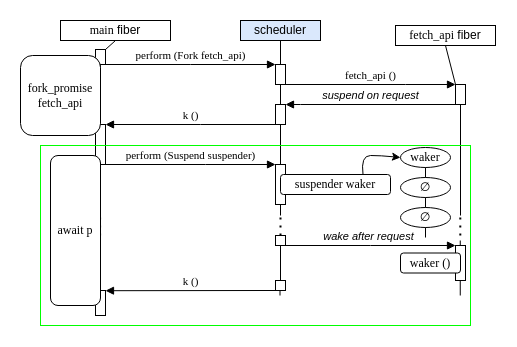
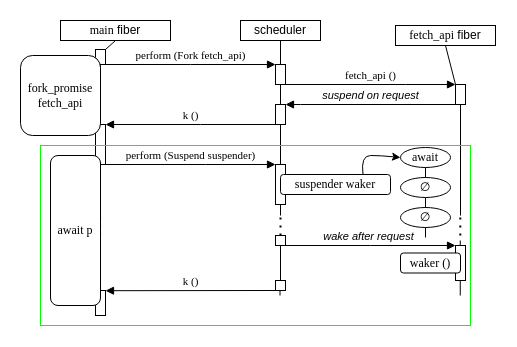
- <mxCell id="9" value="scheduler" style="rounded=0;whiteSpace=wrap;html=1;fillColor=#dae8fc;" vertex="1" parent="1"><mxGeometry x="240" y="20" width="80" height="20" as="geometry" /></mxCell>
+ <mxCell id="9" value="scheduler" style="rounded=0;whiteSpace=wrap;html=1;" vertex="1" parent="1"><mxGeometry x="240" y="20" width="80" height="20" as="geometry" /></mxCell>
- <mxCell id="48" value="&lt;font face=&quot;Lucida Console&quot;&gt;waker&lt;/font&gt;" style="ellipse;whiteSpace=wrap;html=1;" vertex="1" parent="47"><mxGeometry width="50" height="20" as="geometry" /></mxCell>
+ <mxCell id="48" value="&lt;font face=&quot;Lucida Console&quot;&gt;await&lt;/font&gt;" style="ellipse;whiteSpace=wrap;html=1;" vertex="1" parent="47"><mxGeometry width="50" height="20" as="geometry" /></mxCell>
